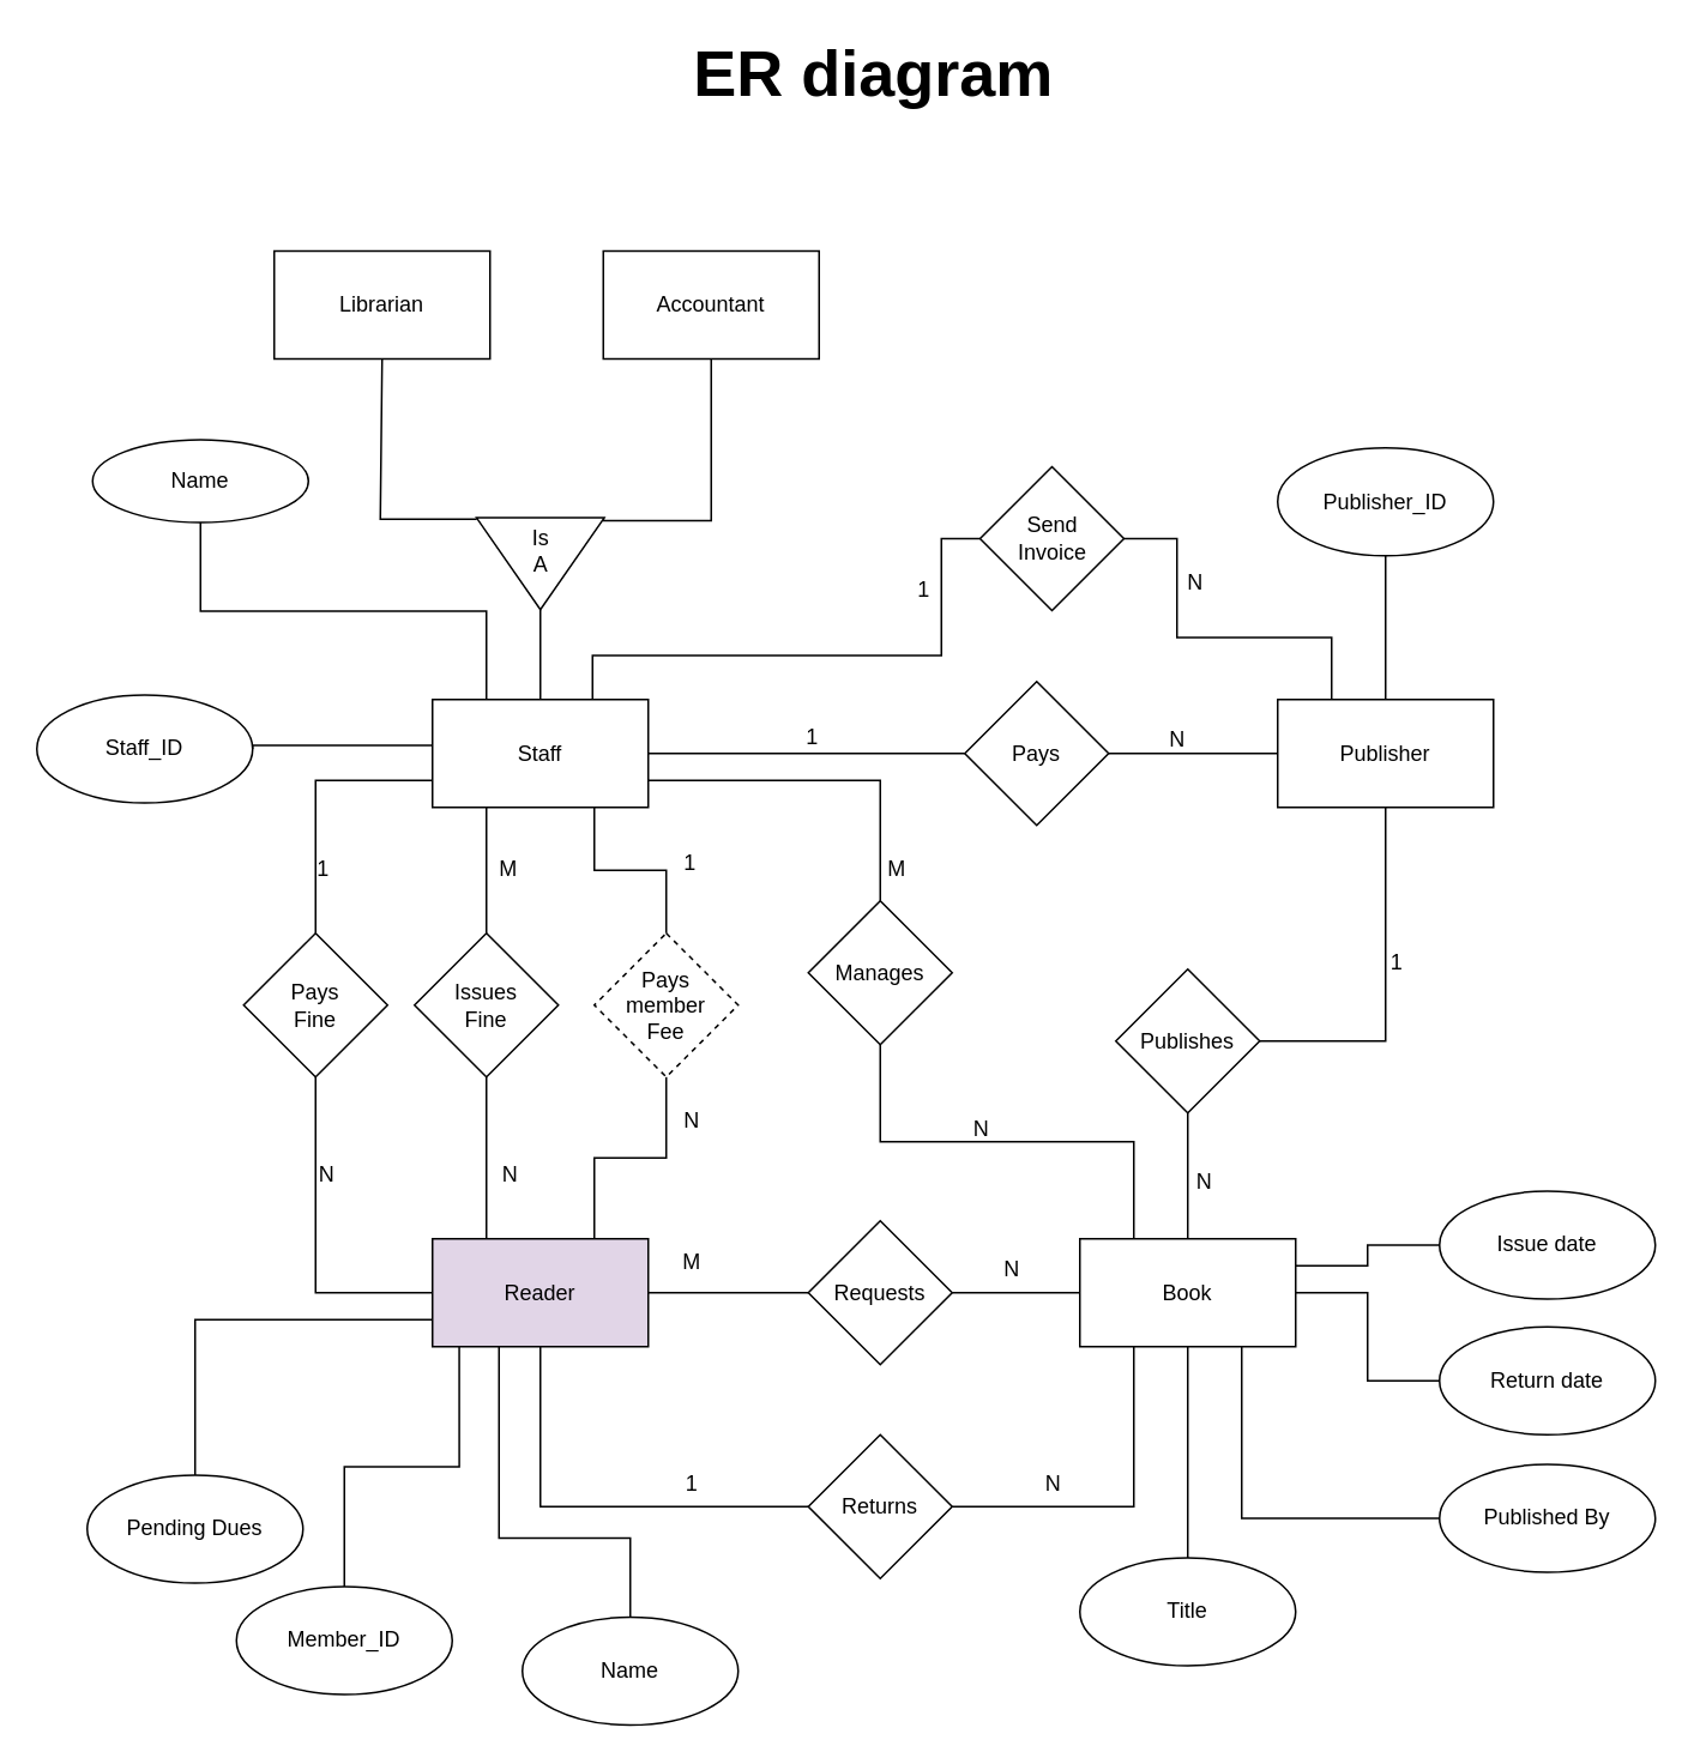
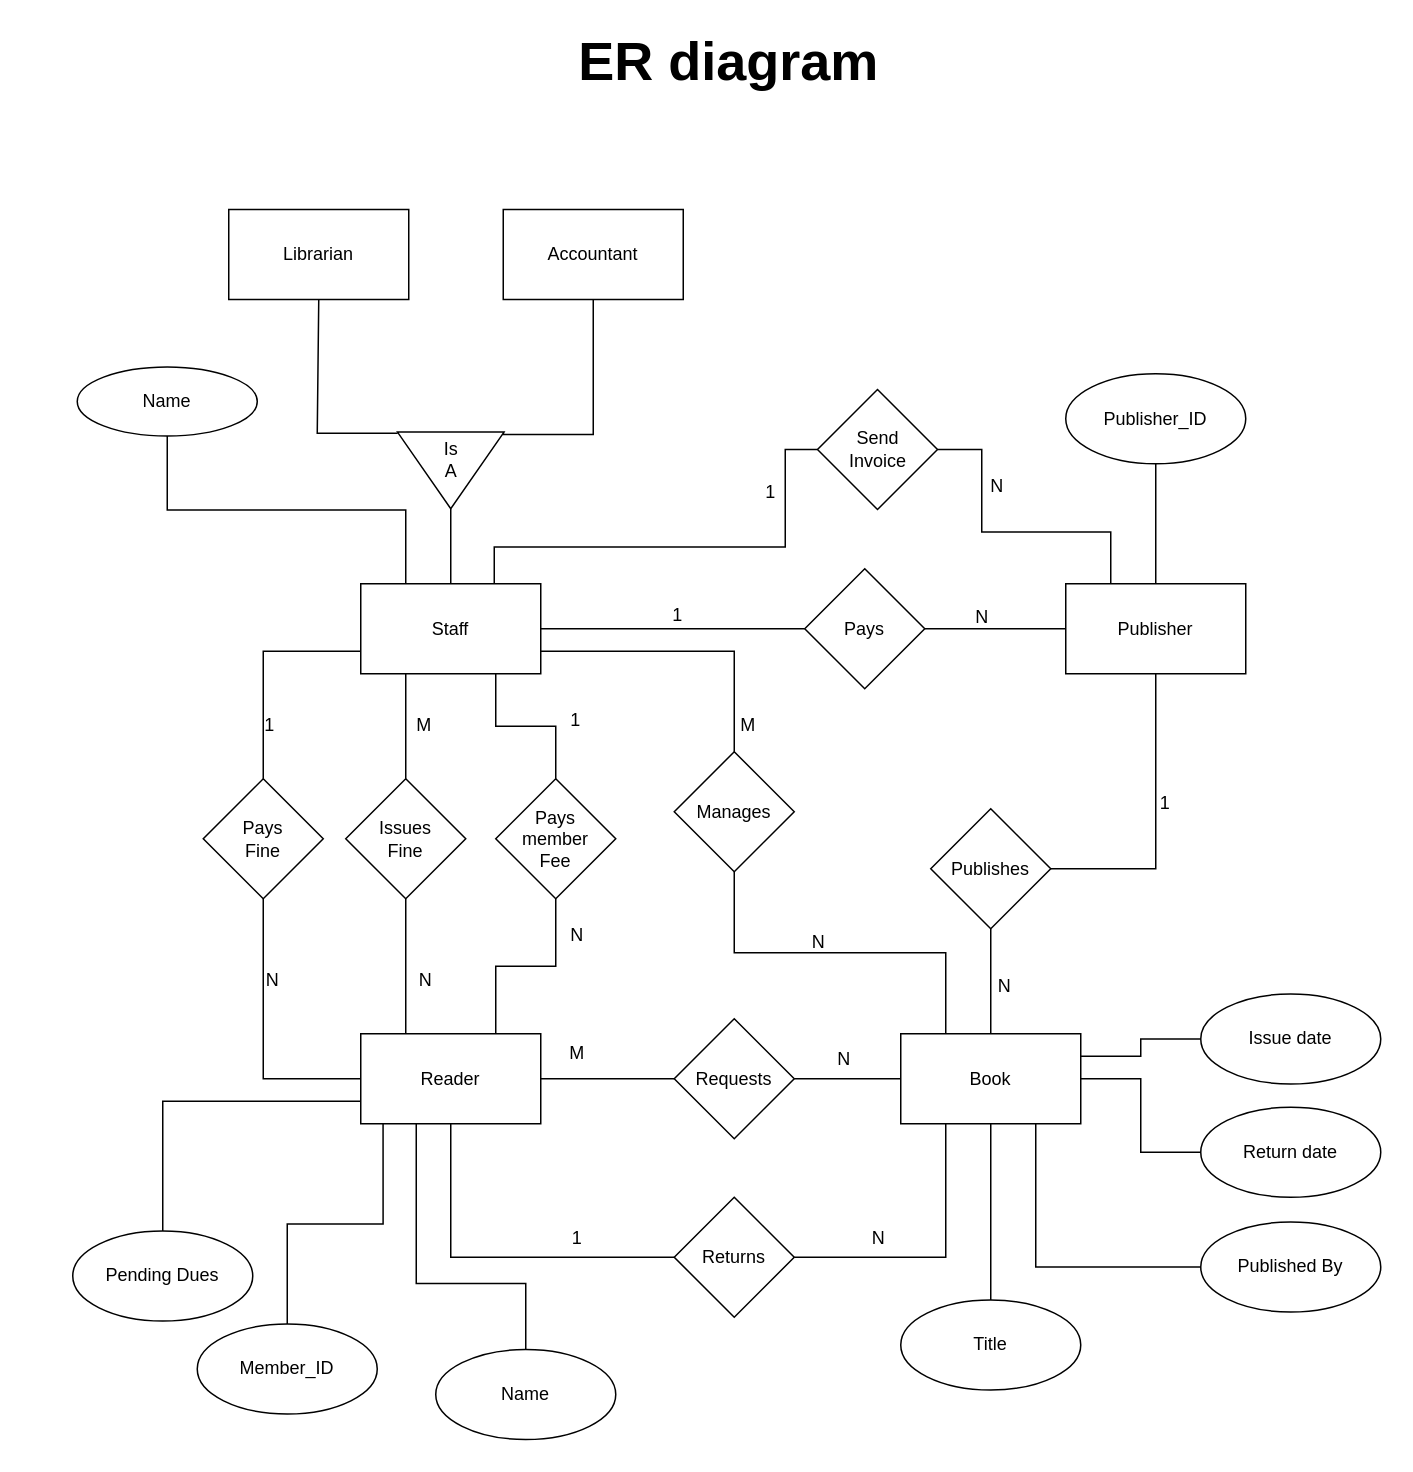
- <mxCell id="29" value="" style="edgeStyle=orthogonalEdgeStyle;rounded=0;orthogonalLoop=1;jettySize=auto;html=1;endArrow=none;endFill=0;exitX=0;exitY=0.5;exitDx=0;exitDy=0;entryX=1;entryY=0.5;entryDx=0;entryDy=0;" edge="1" parent="1" source="31" target="74"><mxGeometry relative="1" as="geometry"><Array as="points"><mxPoint x="240" y="414" /><mxPoint x="140" y="414" /></Array></mxGeometry></mxCell>
- <mxCell id="74" value="Staff_ID" style="ellipse;whiteSpace=wrap;html=1;rounded=0;" vertex="1" parent="1"><mxGeometry x="20" y="386" width="120" height="60" as="geometry" /></mxCell>
- <mxCell id="65" value="Pays&lt;br&gt;member&lt;br&gt;Fee" style="rhombus;whiteSpace=wrap;html=1;rounded=0;dashed=1;" vertex="1" parent="1"><mxGeometry x="330" y="518.5" width="80" height="80" as="geometry" /></mxCell>
+ <mxCell id="65" value="Pays&lt;br&gt;member&lt;br&gt;Fee" style="rhombus;whiteSpace=wrap;html=1;rounded=0;" vertex="1" parent="1"><mxGeometry x="330" y="518.5" width="80" height="80" as="geometry" /></mxCell>
- <mxCell id="9" value="Reader" style="rounded=0;whiteSpace=wrap;html=1;fillColor=#e1d5e7;" vertex="1" parent="1"><mxGeometry x="240" y="688.5" width="120" height="60" as="geometry" /></mxCell>
+ <mxCell id="9" value="Reader" style="rounded=0;whiteSpace=wrap;html=1;" vertex="1" parent="1"><mxGeometry x="240" y="688.5" width="120" height="60" as="geometry" /></mxCell>
